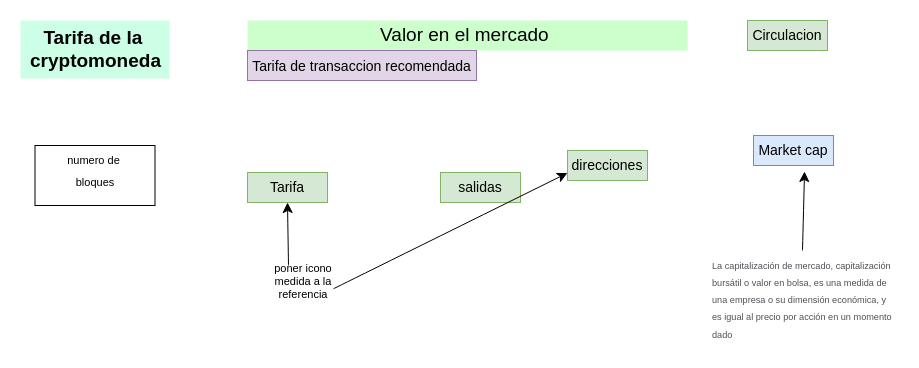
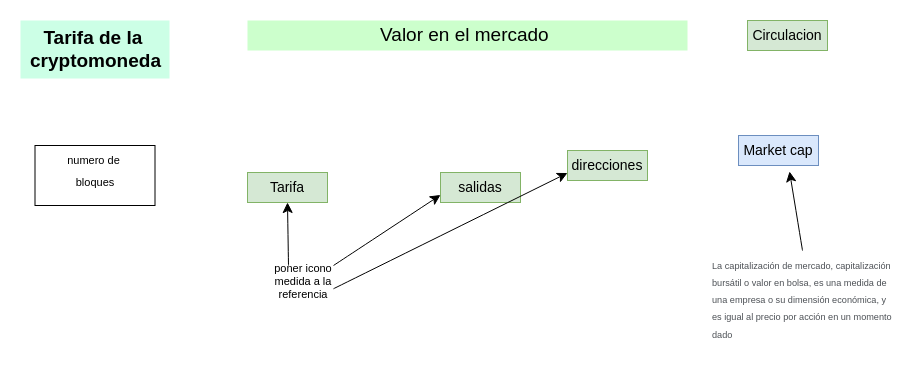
- <mxCell id="6" value="&lt;font style=&quot;font-size: 14px;&quot;&gt;Tarifa de transaccion recomendada&lt;/font&gt;" style="text;html=1;strokeColor=#9673a6;fillColor=#e1d5e7;align=center;verticalAlign=middle;whiteSpace=wrap;rounded=0;fontSize=19;" vertex="1" parent="1"><mxGeometry x="247" y="50" width="229" height="30" as="geometry" /></mxCell>
- <mxCell id="8" value="Market cap" style="text;html=1;strokeColor=#6c8ebf;fillColor=#dae8fc;align=center;verticalAlign=middle;whiteSpace=wrap;rounded=0;fontSize=14;" vertex="1" parent="1"><mxGeometry x="753" y="135" width="80" height="30" as="geometry" /></mxCell>
+ <mxCell id="8" value="Market cap" style="text;html=1;strokeColor=#6c8ebf;fillColor=#dae8fc;align=center;verticalAlign=middle;whiteSpace=wrap;rounded=0;fontSize=14;" vertex="1" parent="1"><mxGeometry x="738" y="135" width="80" height="30" as="geometry" /></mxCell>
+ <mxCell id="15" style="edgeStyle=none;curved=1;rounded=0;orthogonalLoop=1;jettySize=auto;html=1;exitX=1;exitY=0;exitDx=0;exitDy=0;entryX=0;entryY=0.75;entryDx=0;entryDy=0;fontSize=11;startSize=8;endSize=8;" edge="1" parent="1" source="17" target="11"><mxGeometry relative="1" as="geometry" /></mxCell>
